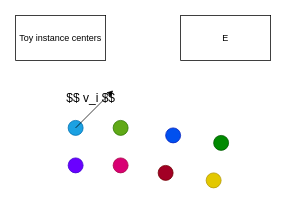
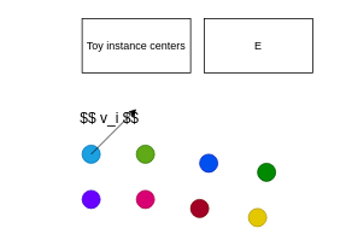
- <mxCell id="2" value="&lt;font color=&quot;#000000&quot;&gt;Toy instance centers&lt;/font&gt;" style="rounded=0;whiteSpace=wrap;html=1;fillColor=#FFFFFF;strokeColor=#000000;" vertex="1" parent="1"><mxGeometry x="20" y="20" width="120" height="60" as="geometry" /></mxCell>
+ <mxCell id="2" value="&lt;font color=&quot;#000000&quot;&gt;Toy instance centers&lt;/font&gt;" style="rounded=0;whiteSpace=wrap;html=1;fillColor=#FFFFFF;strokeColor=#000000;" vertex="1" parent="1"><mxGeometry x="90" y="20" width="120" height="60" as="geometry" /></mxCell>
- <mxCell id="3" value="&lt;font color=&quot;#000000&quot;&gt;E&lt;/font&gt;" style="rounded=0;whiteSpace=wrap;html=1;fillColor=#FFFFFF;strokeColor=#000000;" vertex="1" parent="1"><mxGeometry x="240" y="20" width="120" height="60" as="geometry" /></mxCell>
+ <mxCell id="3" value="&lt;font color=&quot;#000000&quot;&gt;E&lt;/font&gt;" style="rounded=0;whiteSpace=wrap;html=1;fillColor=#FFFFFF;strokeColor=#000000;" vertex="1" parent="1"><mxGeometry x="225" y="20" width="120" height="60" as="geometry" /></mxCell>
